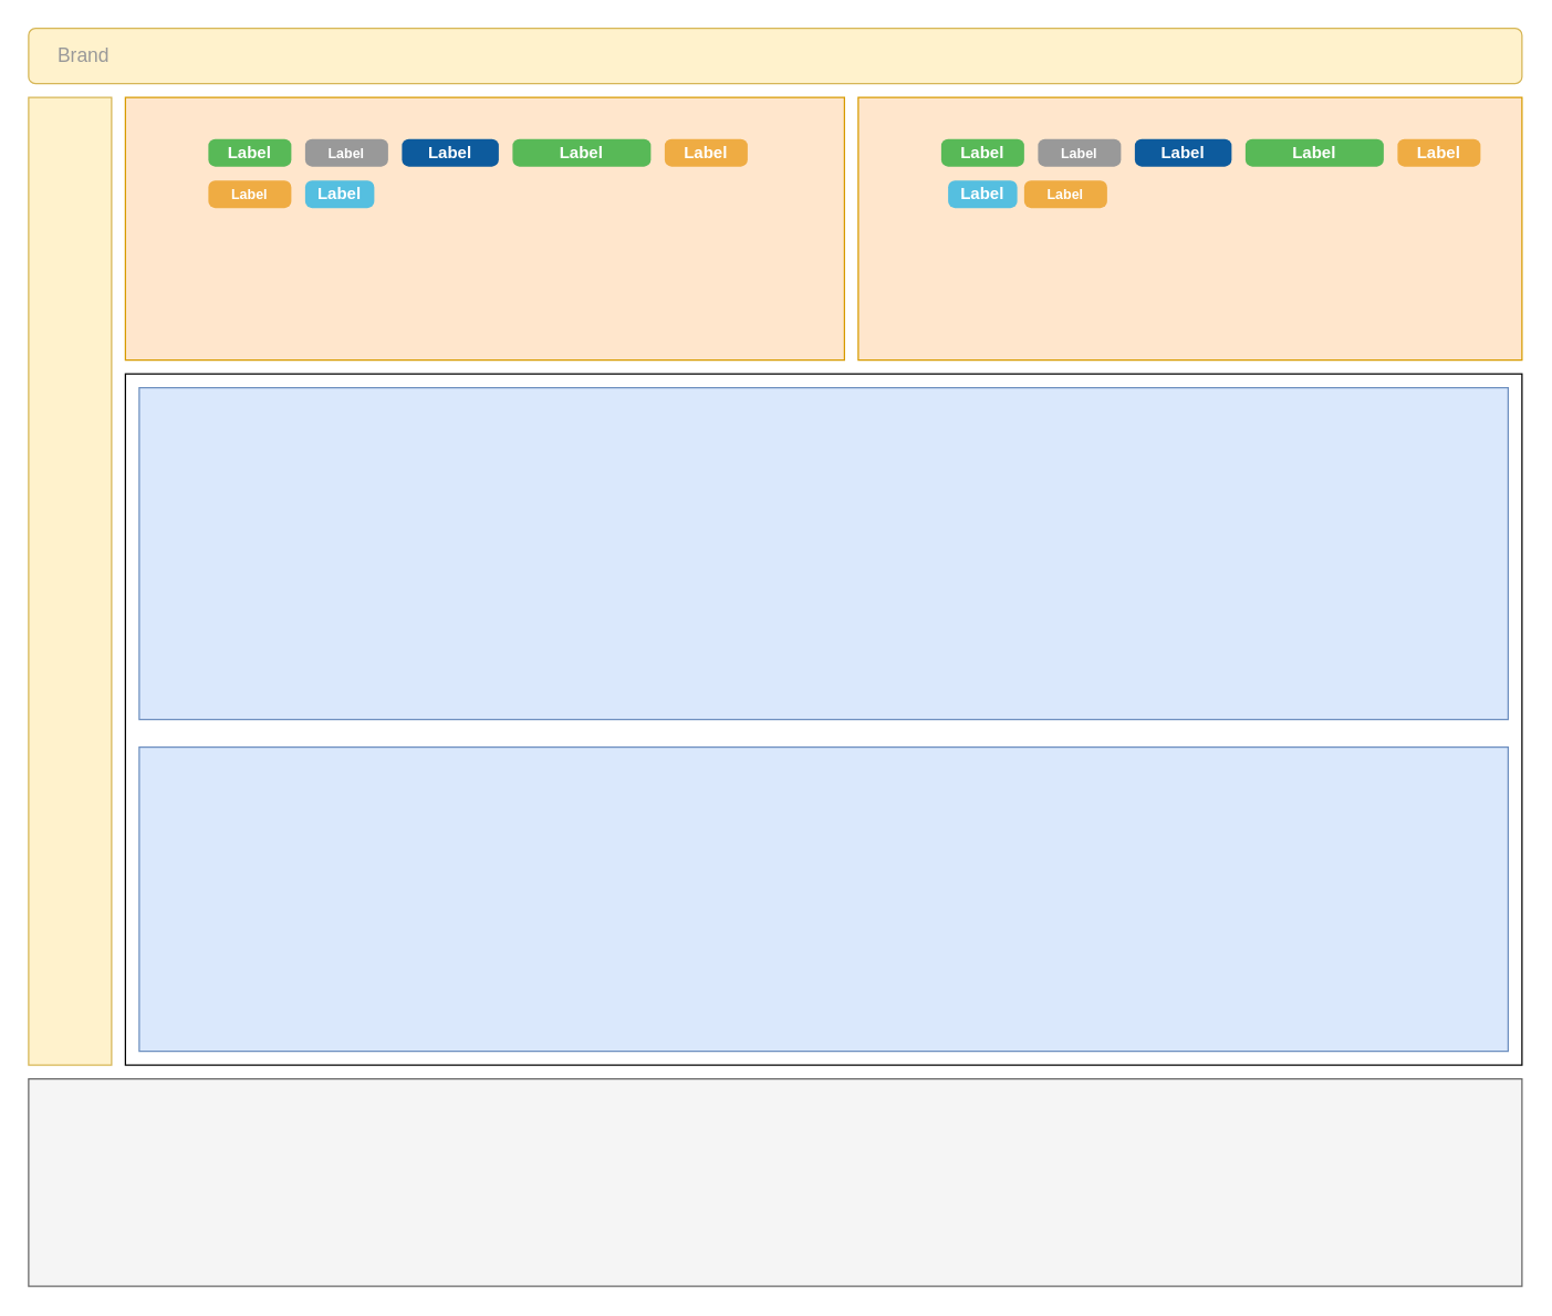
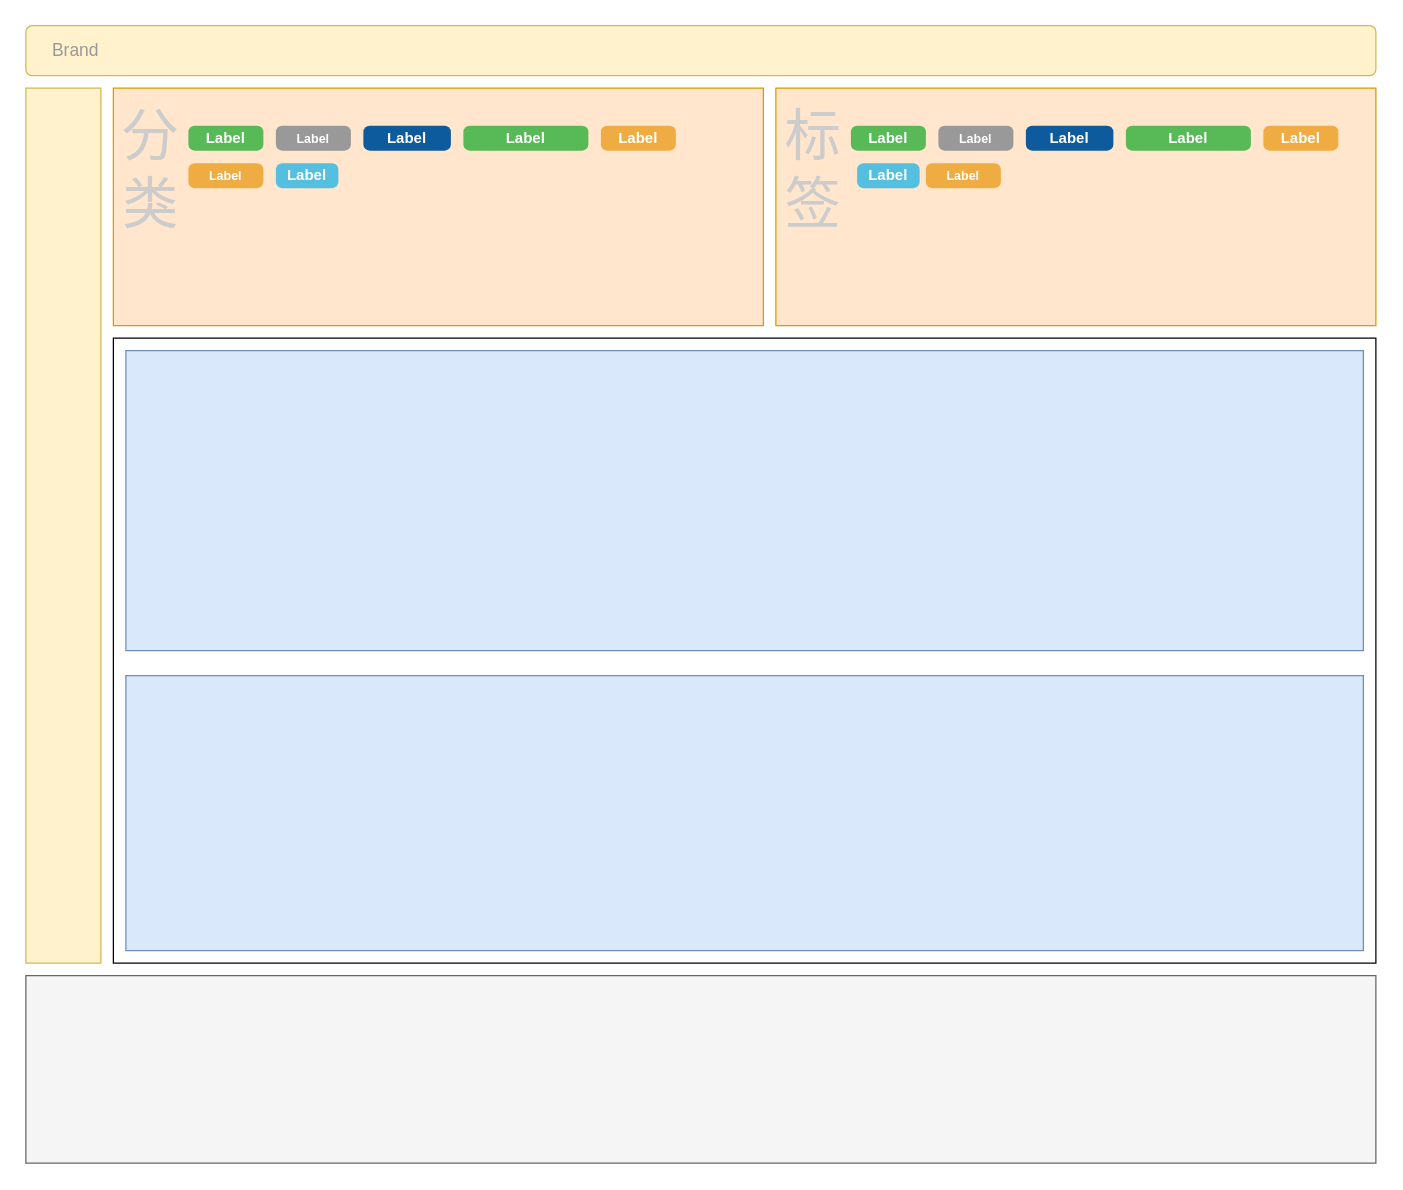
+ <mxCell id="12" value="&lt;font style=&quot;font-size: 45px&quot; color=&quot;#cccccc&quot;&gt;分类&lt;/font&gt;" style="text;html=1;strokeColor=none;fillColor=none;align=center;verticalAlign=middle;whiteSpace=wrap;rounded=0;" vertex="1" parent="1"><mxGeometry x="90" y="70" width="60" height="130" as="geometry" /></mxCell>
+ <mxCell id="21" value="&lt;font color=&quot;#cccccc&quot;&gt;&lt;span style=&quot;font-size: 45px&quot;&gt;标签&lt;/span&gt;&lt;/font&gt;" style="text;html=1;strokeColor=none;fillColor=none;align=center;verticalAlign=middle;whiteSpace=wrap;rounded=0;" vertex="1" parent="1"><mxGeometry x="620" y="70" width="60" height="130" as="geometry" /></mxCell>
